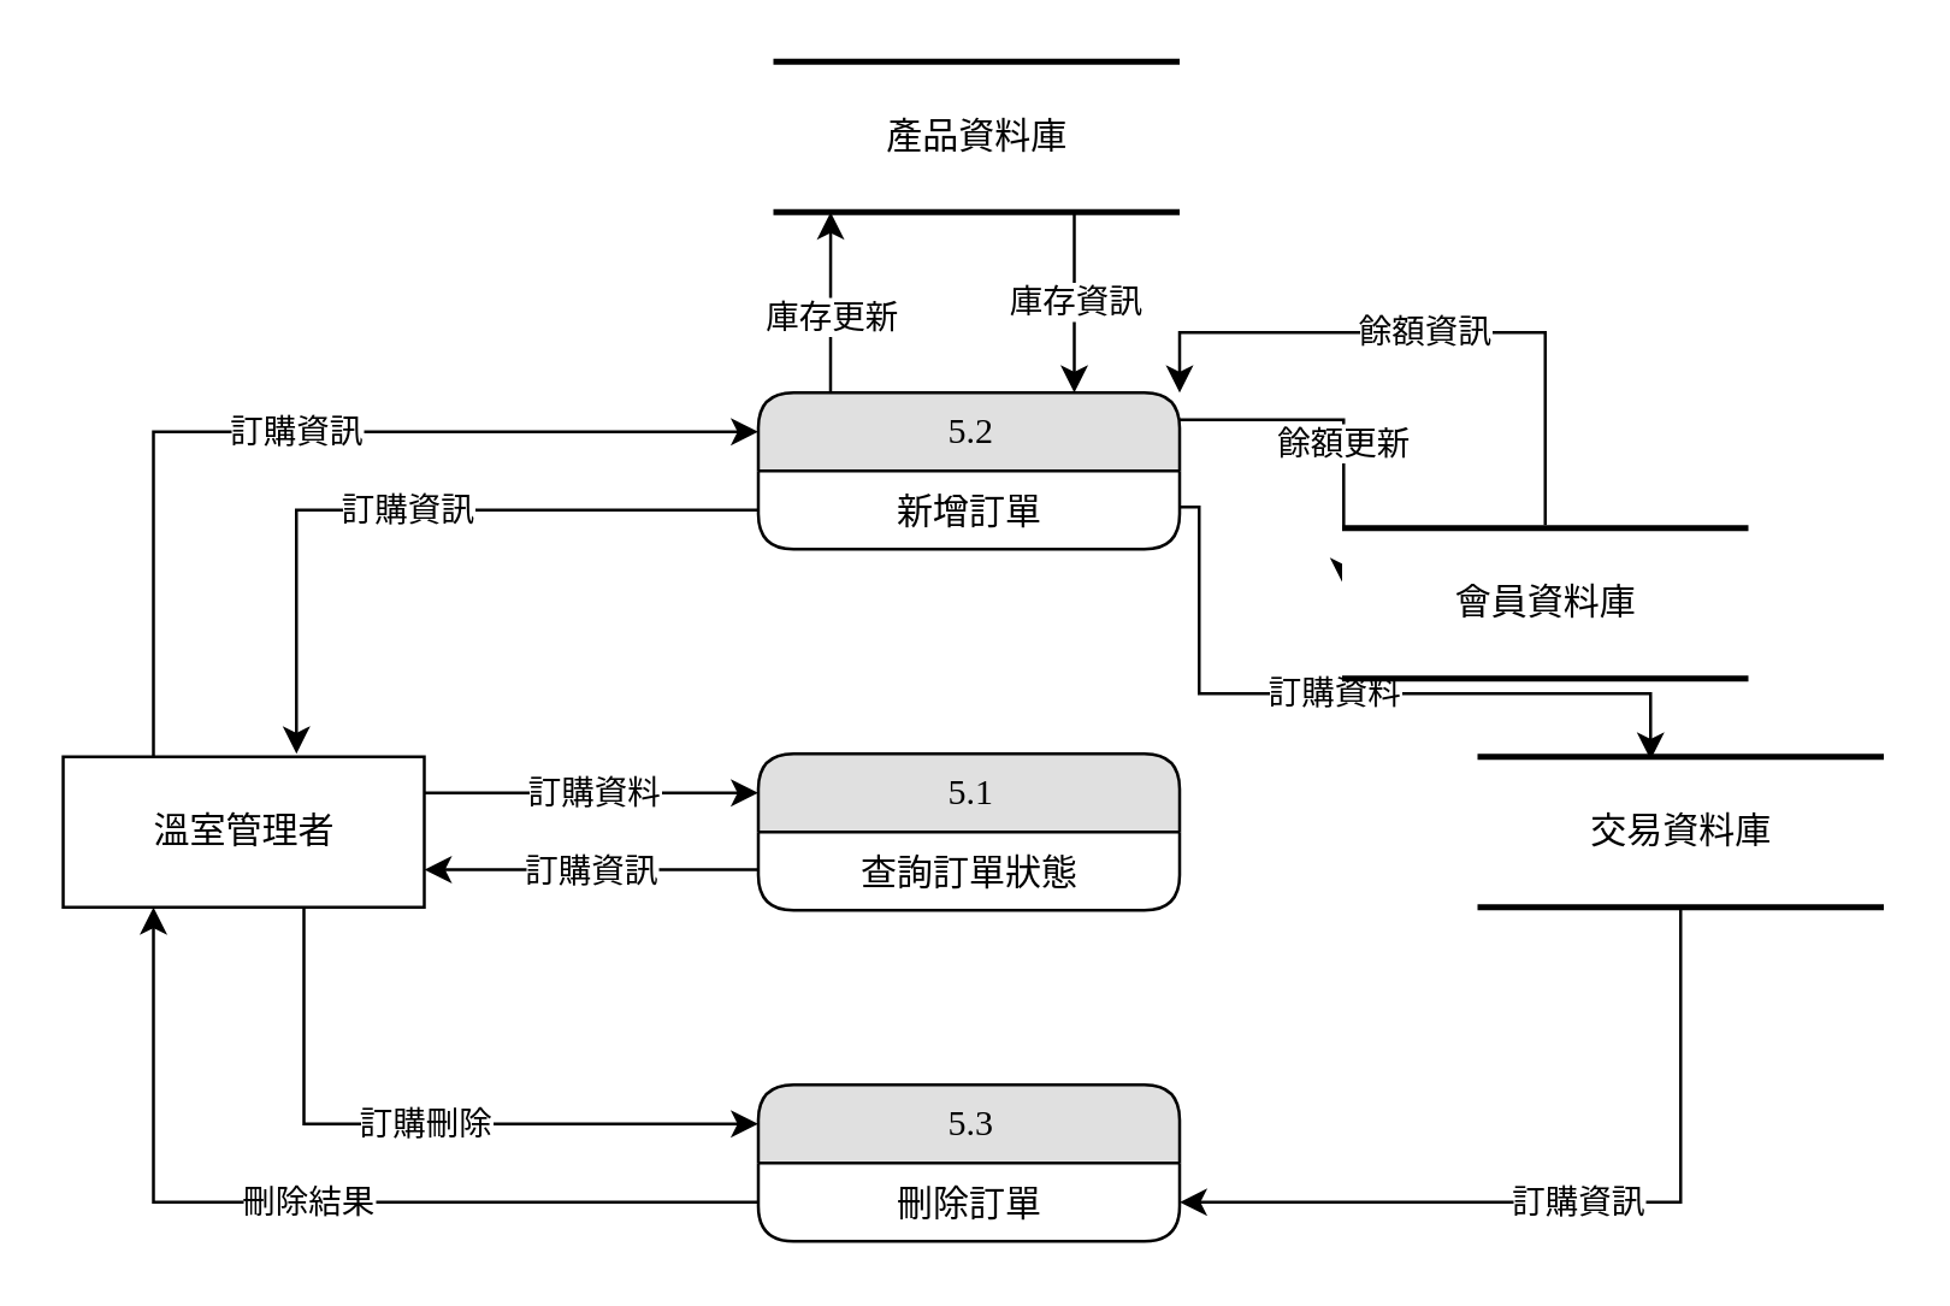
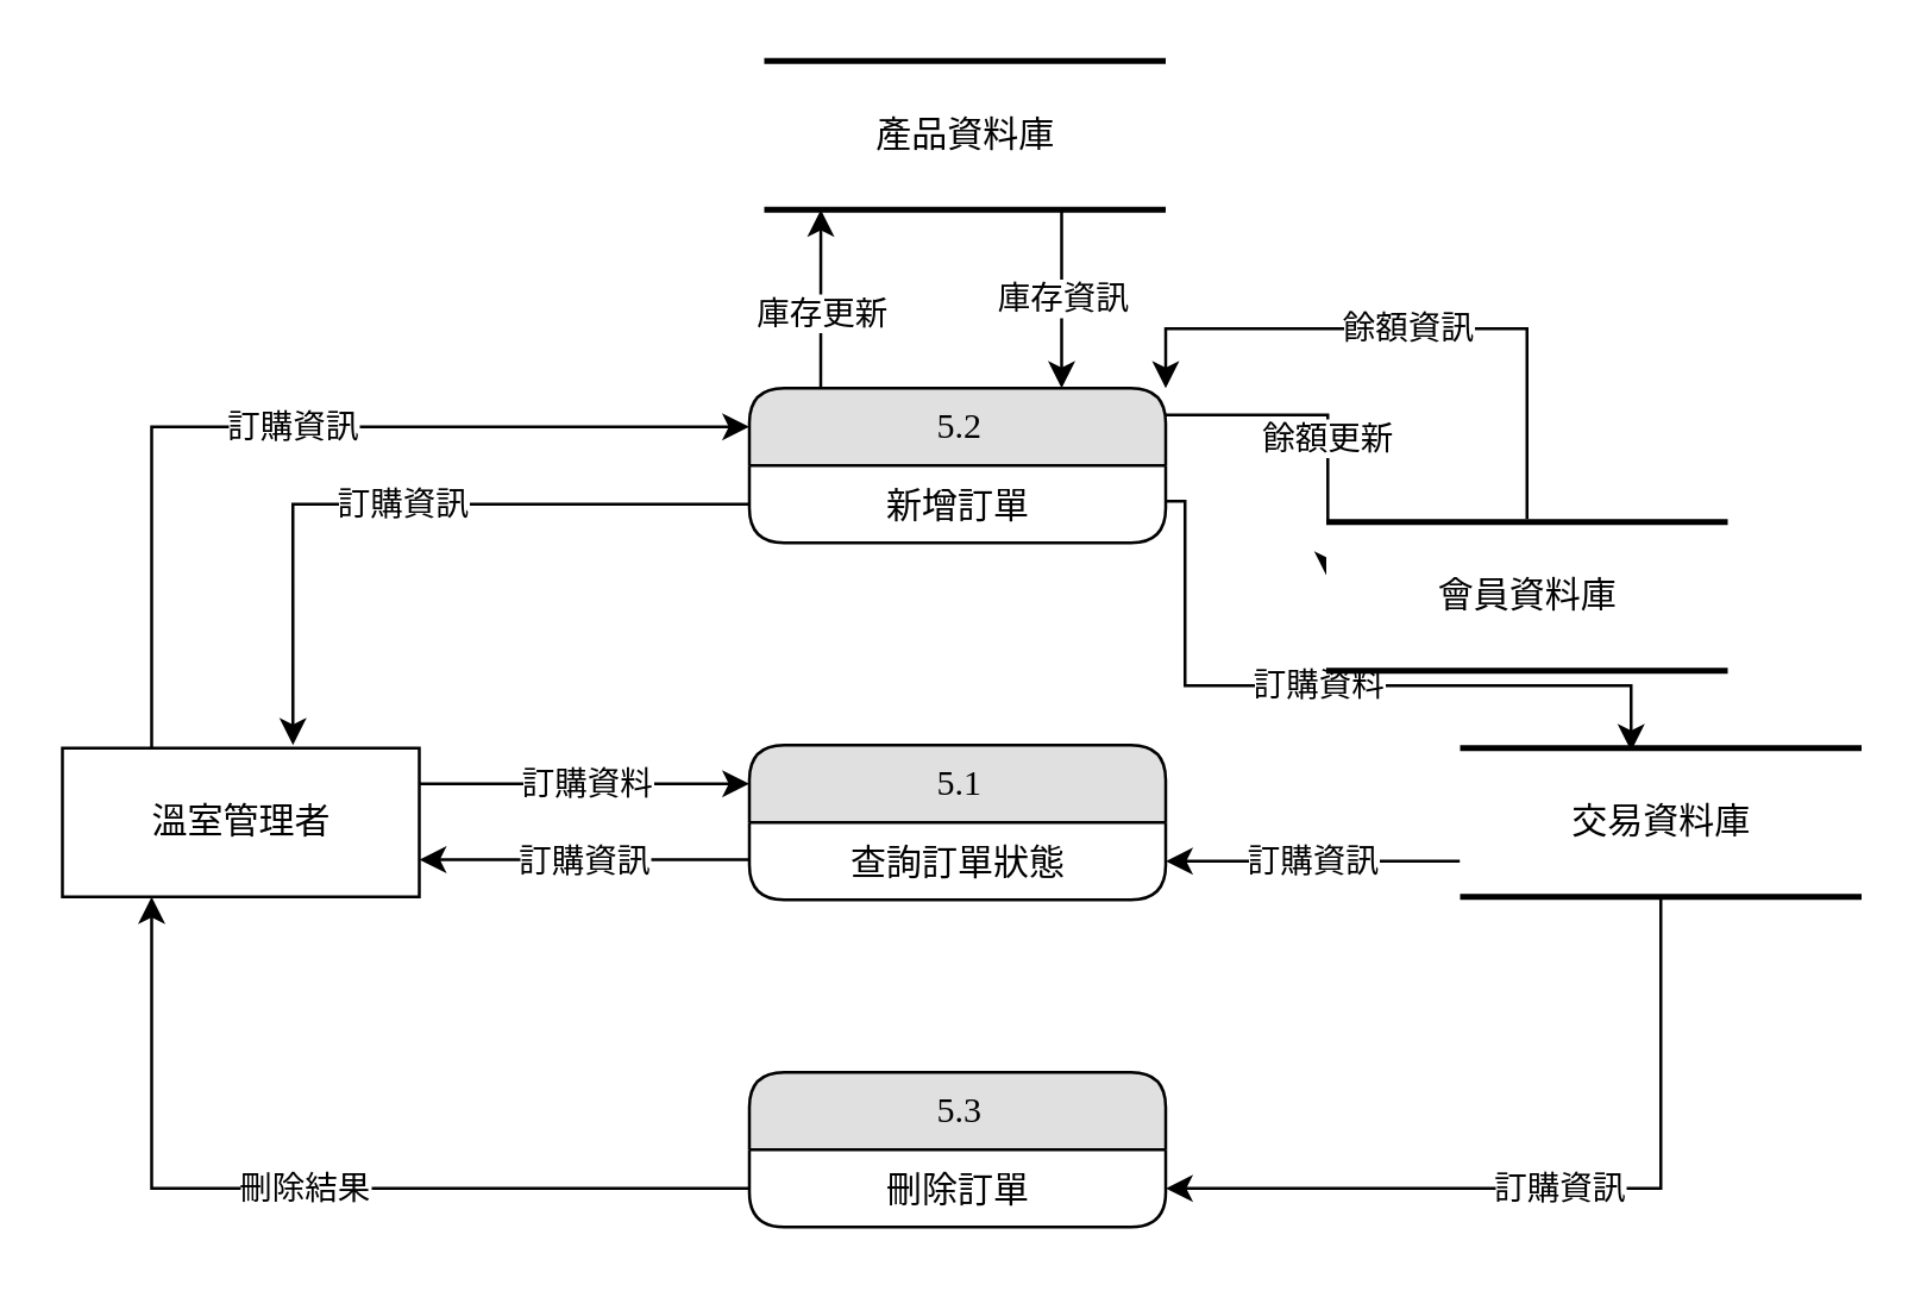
+ <mxCell id="8" value="訂購資訊" style="edgeStyle=orthogonalEdgeStyle;rounded=0;orthogonalLoop=1;jettySize=auto;html=1;entryX=1;entryY=0.5;entryDx=0;entryDy=0;" parent="1" source="10" target="17" edge="1"><mxGeometry relative="1" as="geometry"><Array as="points"><mxPoint x="470.5" y="289" /><mxPoint x="470.5" y="289" /></Array></mxGeometry></mxCell>
- <mxCell id="12" value="訂購刪除" style="edgeStyle=orthogonalEdgeStyle;rounded=0;orthogonalLoop=1;jettySize=auto;html=1;entryX=0;entryY=0.25;entryDx=0;entryDy=0;" parent="1" source="13" target="18" edge="1"><mxGeometry relative="1" as="geometry"><Array as="points"><mxPoint x="100.5" y="373" /></Array></mxGeometry></mxCell>
